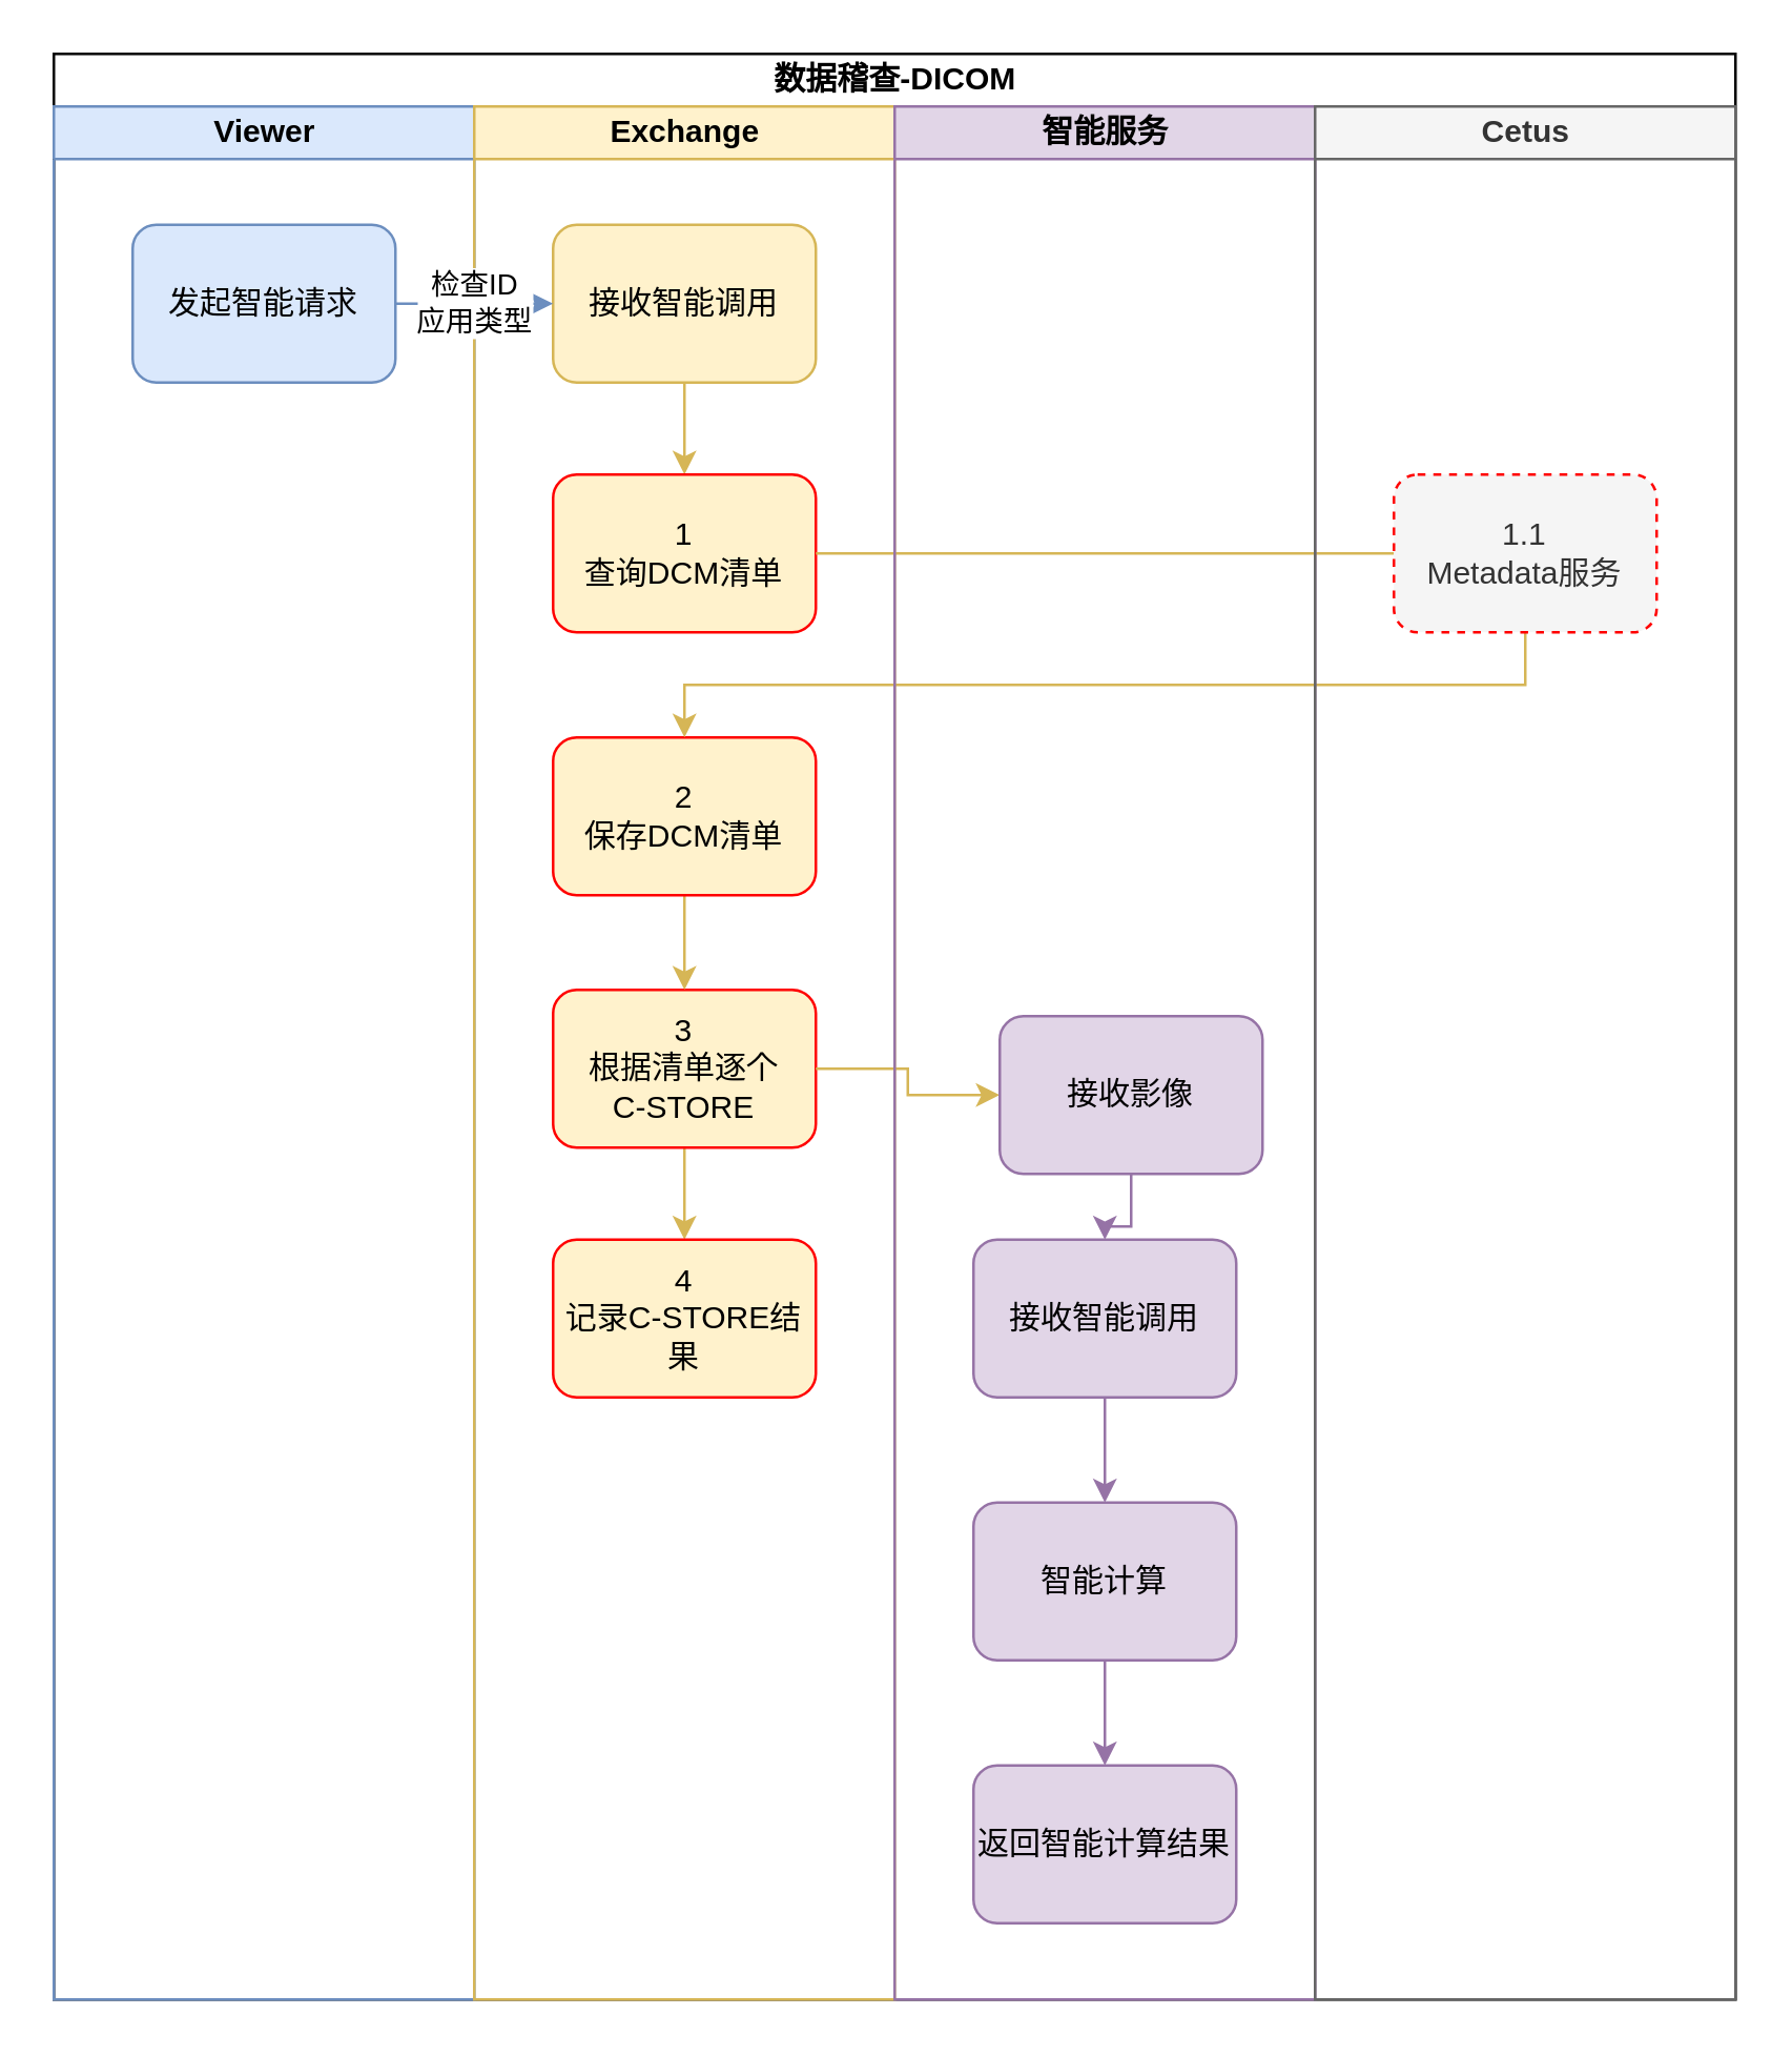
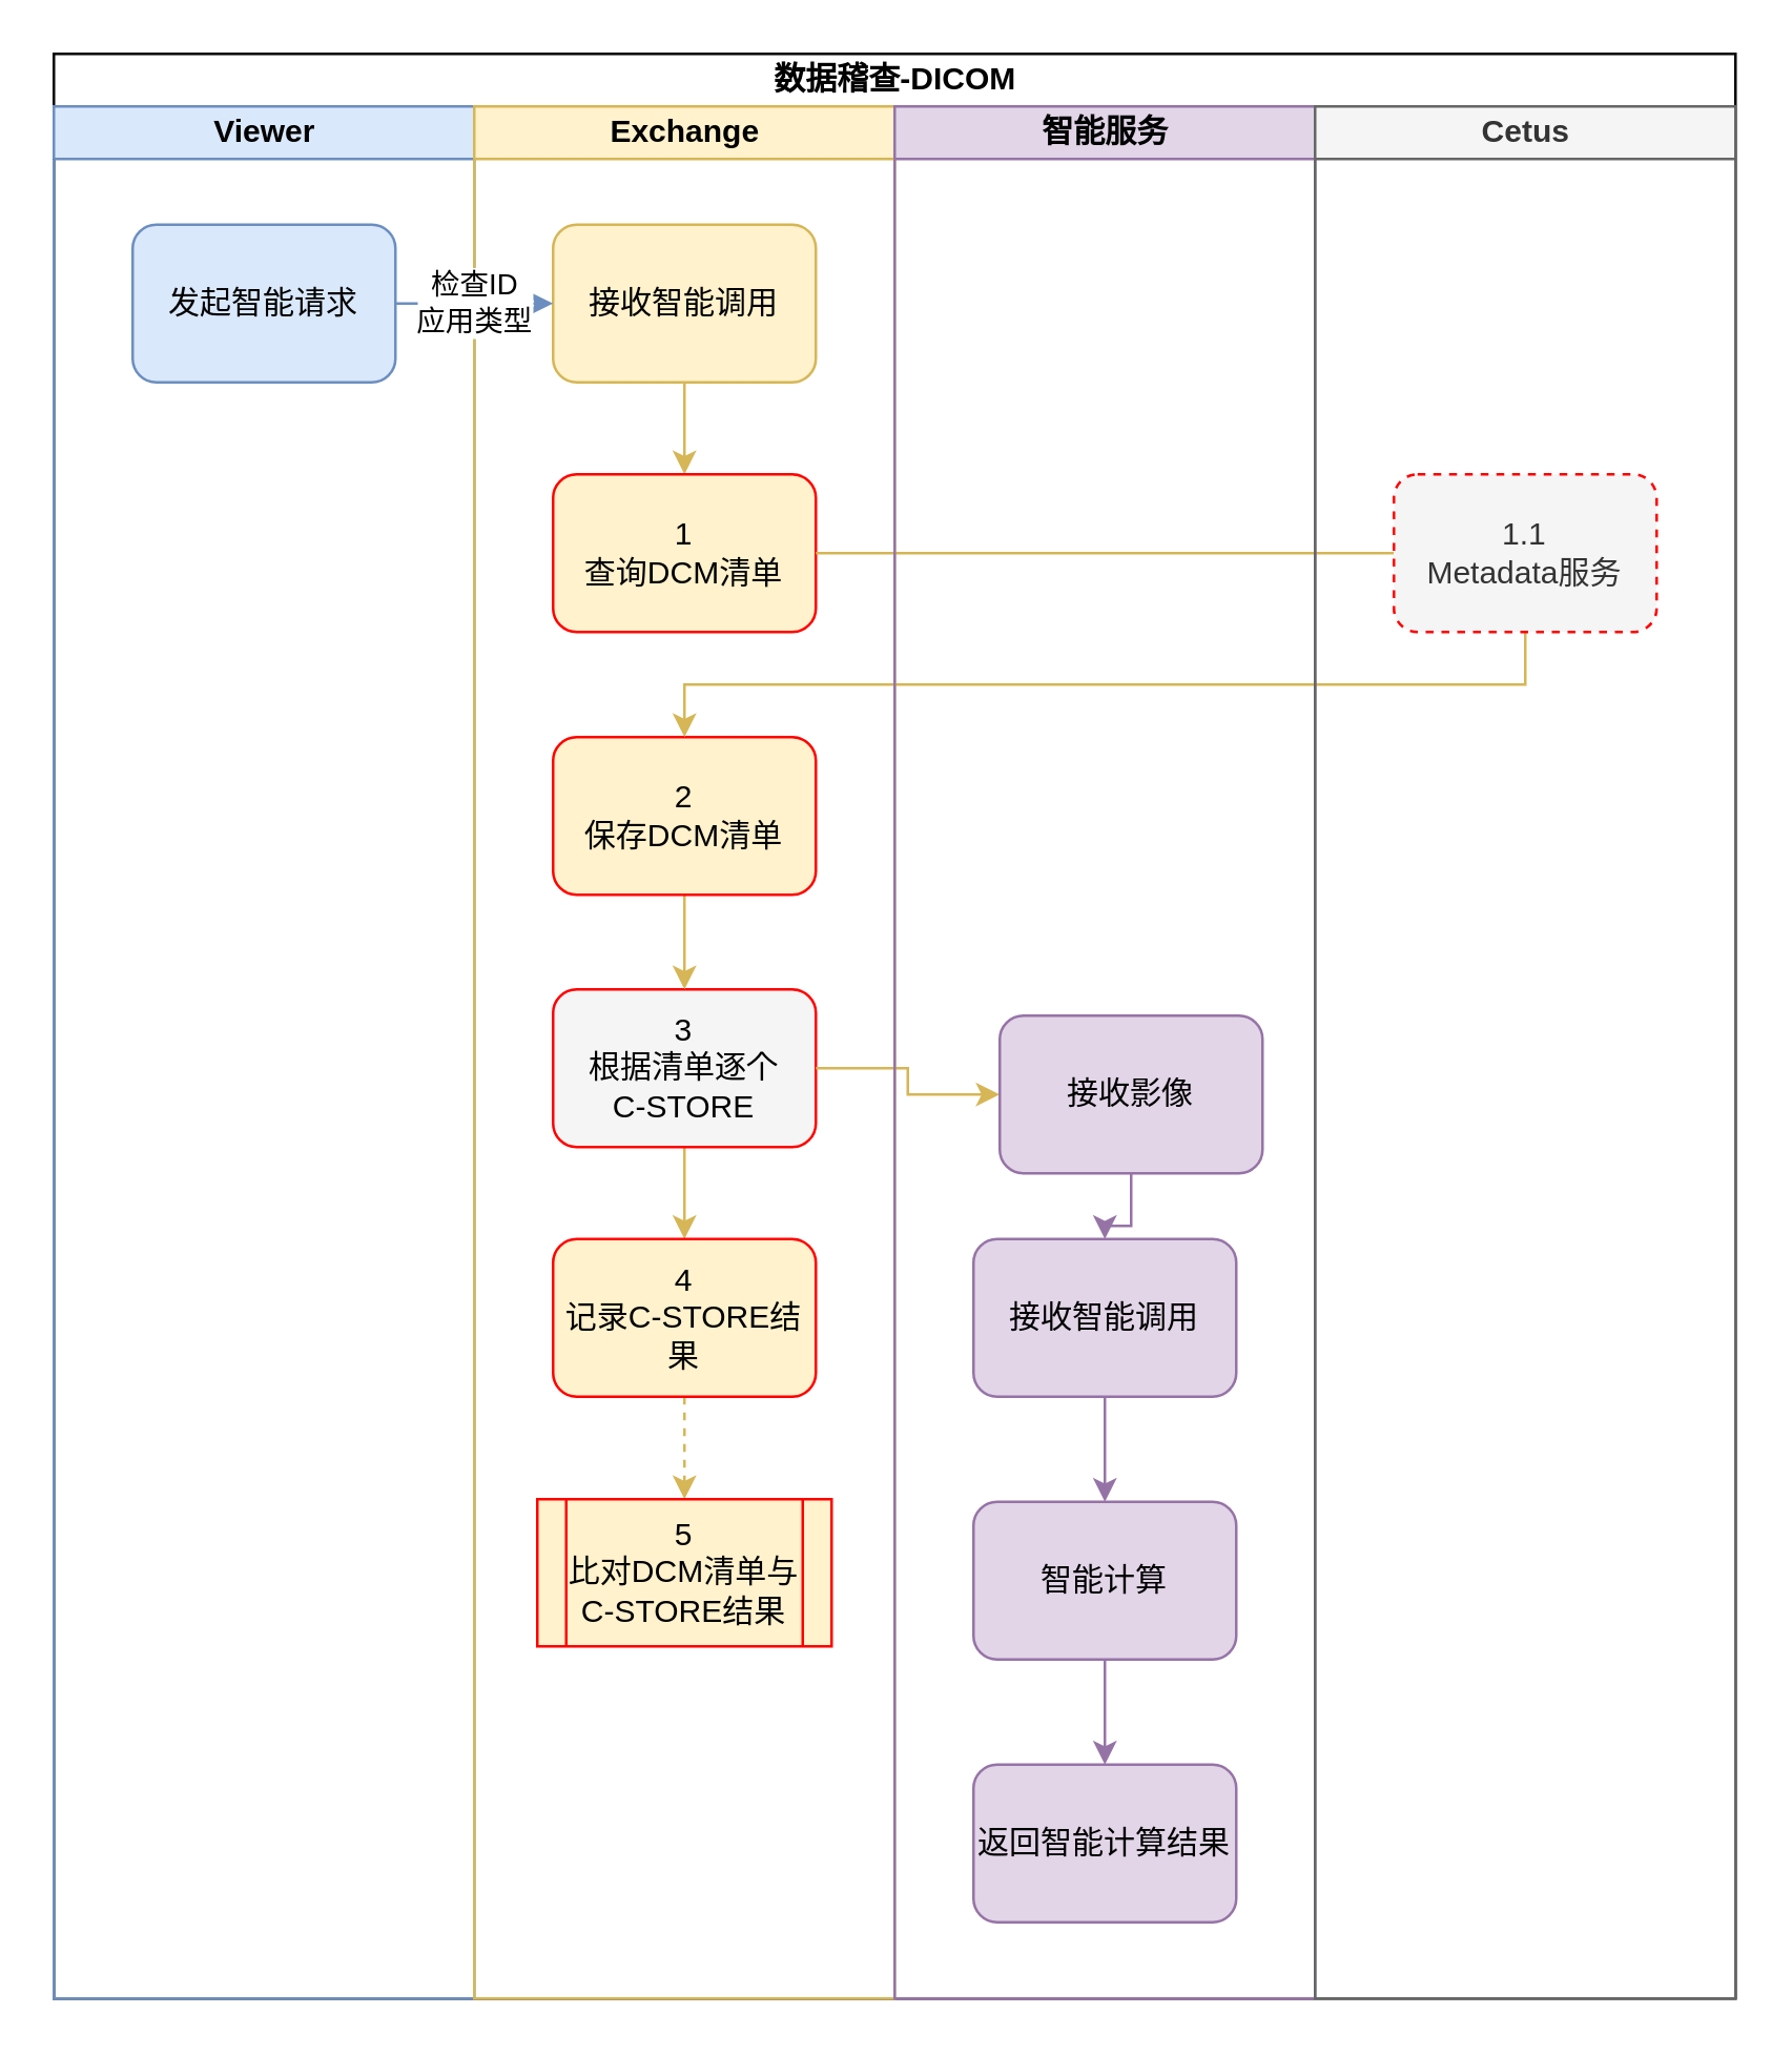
- <mxCell id="10" value="3&lt;br&gt;根据清单逐个&lt;br&gt;C-STORE" style="rounded=1;whiteSpace=wrap;html=1;fillColor=#fff2cc;strokeColor=#FF0000;" parent="5" vertex="1"><mxGeometry x="30" y="336" width="100" height="60" as="geometry" /></mxCell>
+ <mxCell id="10" value="3&lt;br&gt;根据清单逐个&lt;br&gt;C-STORE" style="rounded=1;whiteSpace=wrap;html=1;fillColor=#f5f5f5;strokeColor=#FF0000;" parent="5" vertex="1"><mxGeometry x="30" y="336" width="100" height="60" as="geometry" /></mxCell>
+ <mxCell id="11" style="edgeStyle=orthogonalEdgeStyle;rounded=0;orthogonalLoop=1;jettySize=auto;html=1;exitX=0.5;exitY=1;exitDx=0;exitDy=0;entryX=0.5;entryY=0;entryDx=0;entryDy=0;dashed=1;fillColor=#fff2cc;strokeColor=#d6b656;" edge="1" parent="5" source="12" target="15"><mxGeometry relative="1" as="geometry" /></mxCell>
+ <mxCell id="15" value="5&lt;br&gt;比对DCM清单与C-STORE结果" style="shape=process;whiteSpace=wrap;html=1;backgroundOutline=1;aspect=fixed;fillColor=#fff2cc;strokeColor=#FF0000;" vertex="1" parent="5"><mxGeometry x="24" y="530" width="112" height="56" as="geometry" /></mxCell>
